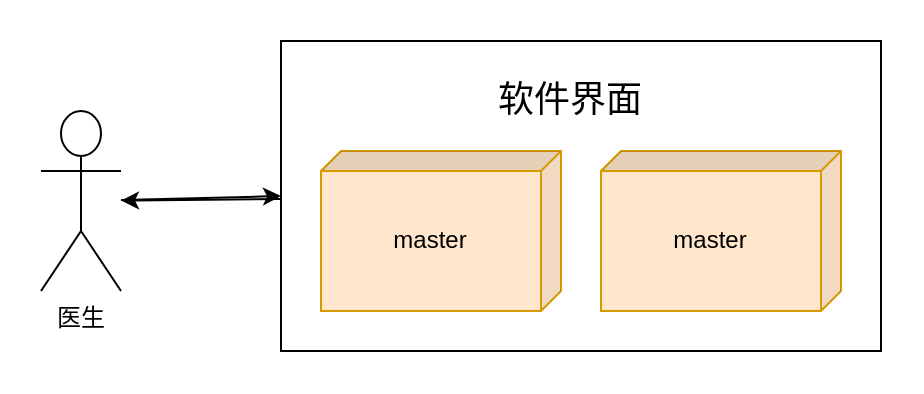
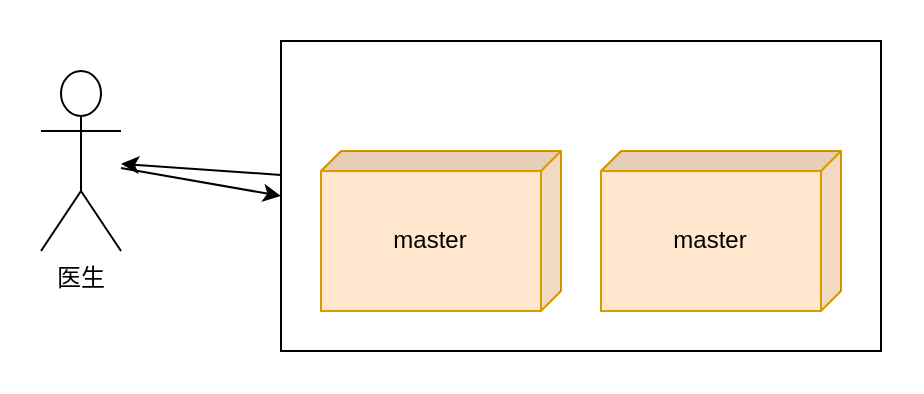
- <mxCell id="9" value="&lt;font style=&quot;font-size: 18px&quot;&gt;软件界面&lt;/font&gt;" style="text;html=1;strokeColor=none;fillColor=none;align=center;verticalAlign=middle;whiteSpace=wrap;rounded=0;" vertex="1" parent="1"><mxGeometry x="220" y="35" width="130" height="30" as="geometry" /></mxCell>
- <mxCell id="4" value="医生" style="shape=umlActor;verticalLabelPosition=bottom;verticalAlign=top;html=1;outlineConnect=0;" vertex="1" parent="1"><mxGeometry x="20" y="55" width="40" height="90" as="geometry" /></mxCell>
+ <mxCell id="4" value="医生" style="shape=umlActor;verticalLabelPosition=bottom;verticalAlign=top;html=1;outlineConnect=0;" vertex="1" parent="1"><mxGeometry x="20" y="35" width="40" height="90" as="geometry" /></mxCell>
